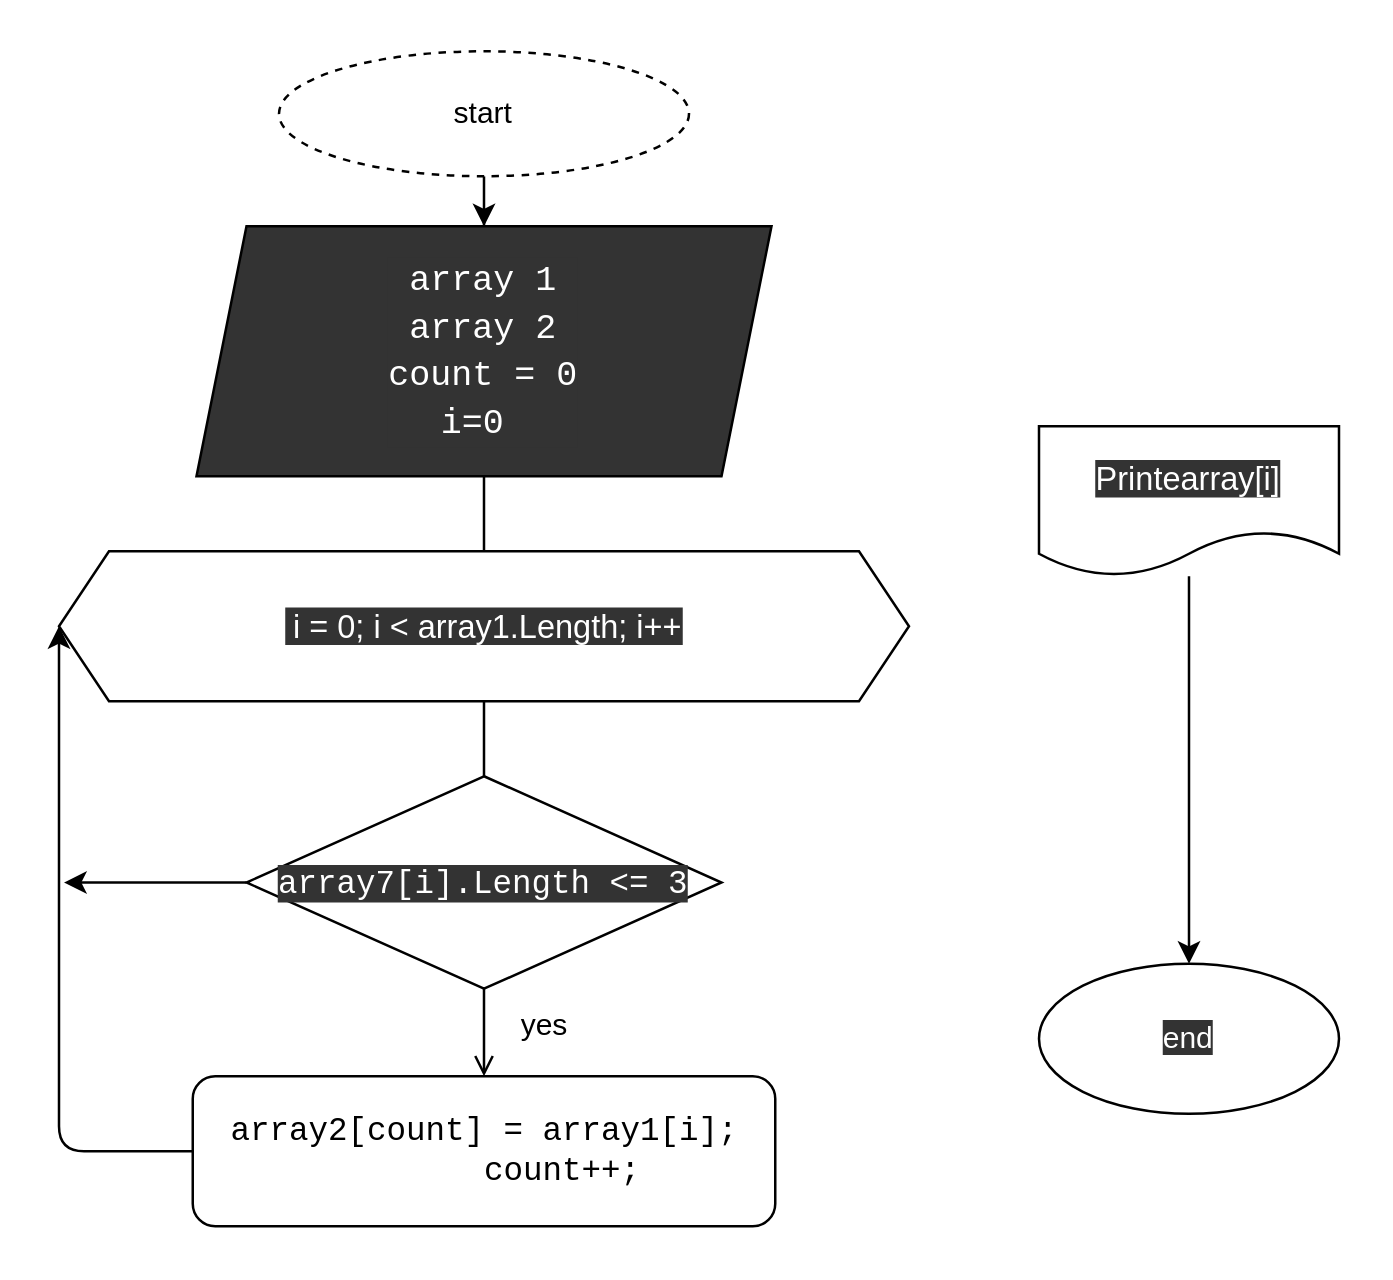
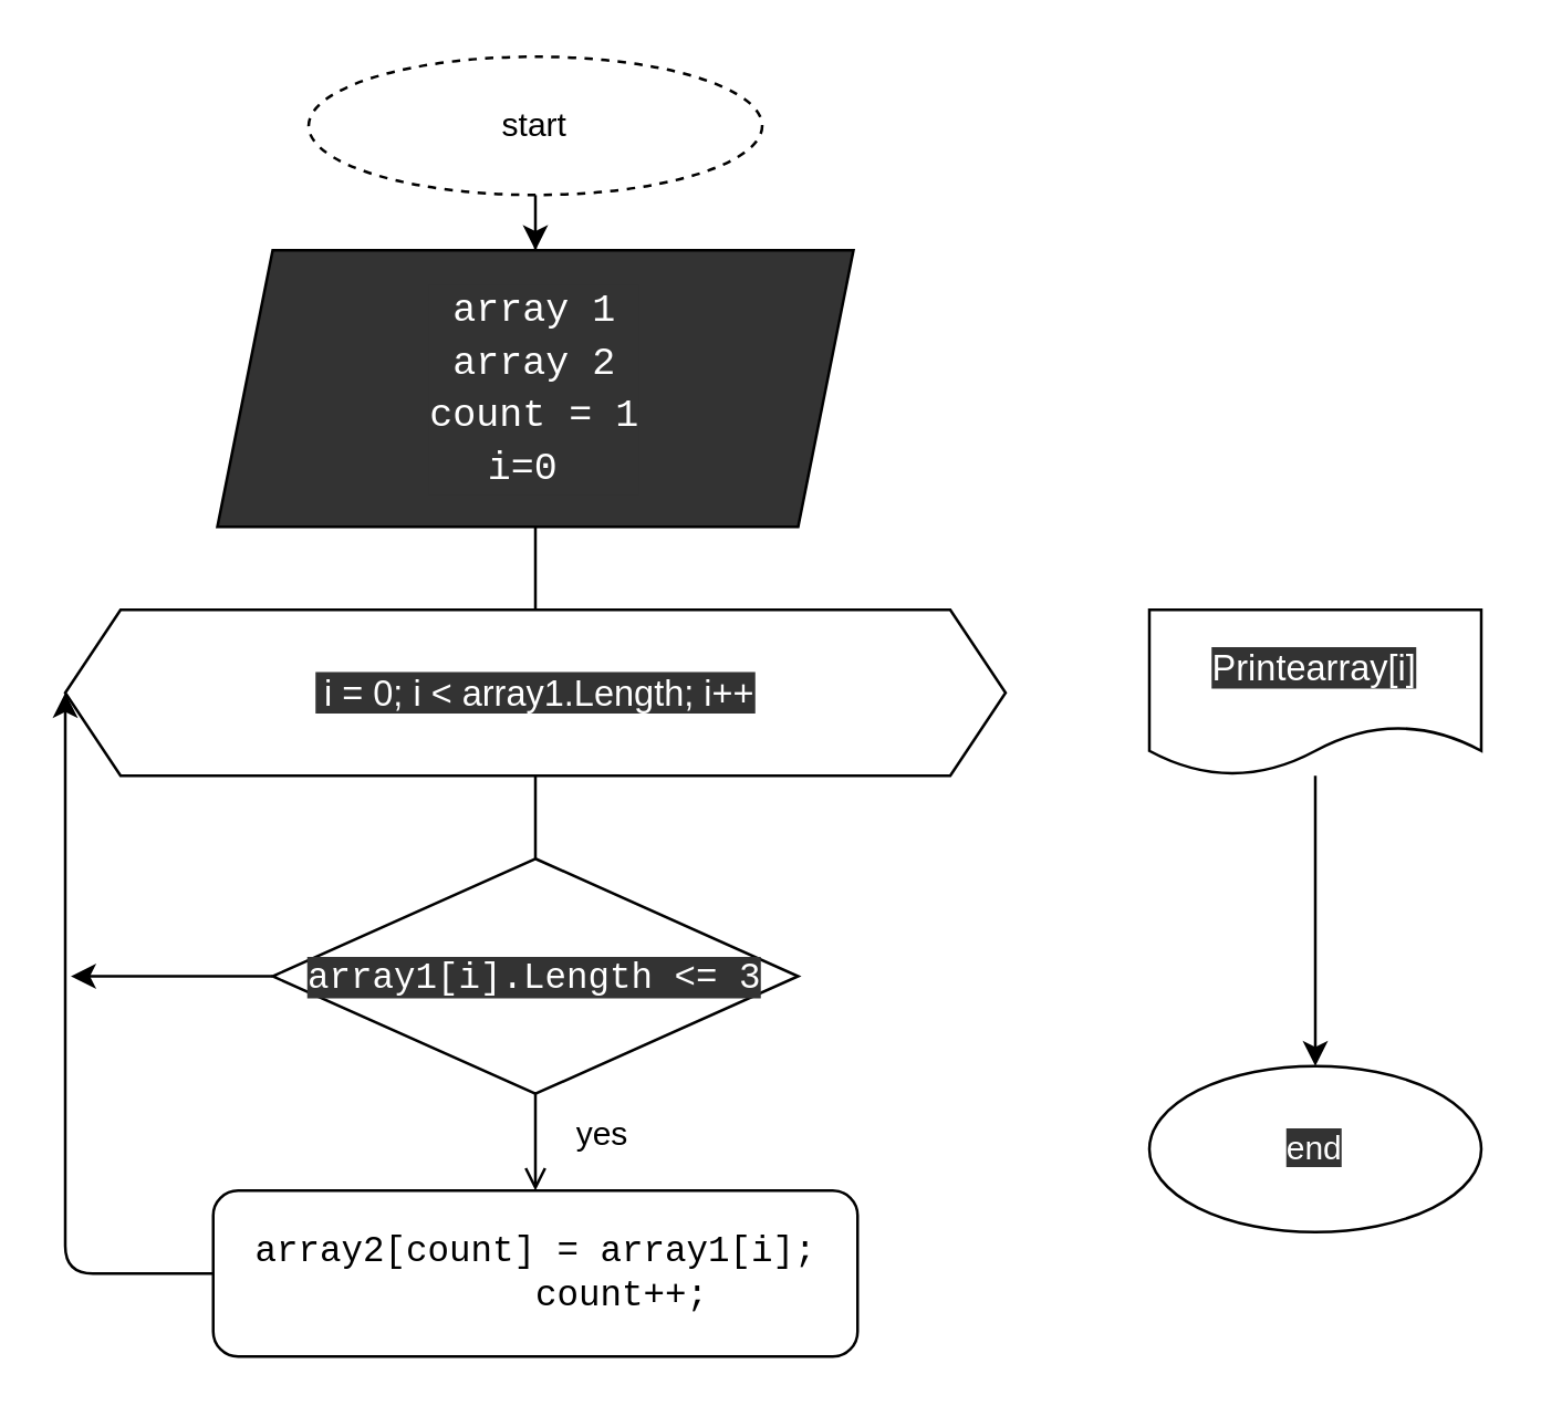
- <mxCell id="4" value="&lt;font style=&quot;vertical-align: inherit&quot;&gt;&lt;font style=&quot;vertical-align: inherit&quot; color=&quot;#ffffff&quot;&gt;&lt;div style=&quot;font-family: &amp;#34;consolas&amp;#34; , &amp;#34;courier new&amp;#34; , monospace ; font-size: 14px ; line-height: 19px ; background-color: rgb(51 , 51 , 51)&quot;&gt;&lt;div&gt;array 1&lt;/div&gt;&lt;div&gt;array 2&lt;/div&gt;&lt;div&gt;count = 0&lt;/div&gt;&lt;div&gt;i=0&amp;nbsp;&lt;/div&gt;&lt;/div&gt;&lt;/font&gt;&lt;/font&gt;" style="shape=parallelogram;perimeter=parallelogramPerimeter;whiteSpace=wrap;html=1;fixedSize=1;fillColor=#333333;" parent="1" vertex="1"><mxGeometry x="78" y="90" width="230" height="100" as="geometry" /></mxCell>
+ <mxCell id="4" value="&lt;font style=&quot;vertical-align: inherit&quot;&gt;&lt;font style=&quot;vertical-align: inherit&quot; color=&quot;#ffffff&quot;&gt;&lt;div style=&quot;font-family: &amp;#34;consolas&amp;#34; , &amp;#34;courier new&amp;#34; , monospace ; font-size: 14px ; line-height: 19px ; background-color: rgb(51 , 51 , 51)&quot;&gt;&lt;div&gt;array 1&lt;/div&gt;&lt;div&gt;array 2&lt;/div&gt;&lt;div&gt;count = 1&lt;/div&gt;&lt;div&gt;i=0&amp;nbsp;&lt;/div&gt;&lt;/div&gt;&lt;/font&gt;&lt;/font&gt;" style="shape=parallelogram;perimeter=parallelogramPerimeter;whiteSpace=wrap;html=1;fixedSize=1;fillColor=#333333;" parent="1" vertex="1"><mxGeometry x="78" y="90" width="230" height="100" as="geometry" /></mxCell>
- <mxCell id="13" value="&lt;font style=&quot;font-size: 13px ; background-color: rgb(51 , 51 , 51)&quot; color=&quot;#ffffff&quot;&gt;Printеarray[i]&lt;/font&gt;" style="shape=document;whiteSpace=wrap;html=1;boundedLbl=1;fontColor=#000000;labelBackgroundColor=#FFFFFF;" parent="1" vertex="1"><mxGeometry x="415" y="170" width="120" height="60" as="geometry" /></mxCell>
+ <mxCell id="13" value="&lt;font style=&quot;font-size: 13px ; background-color: rgb(51 , 51 , 51)&quot; color=&quot;#ffffff&quot;&gt;Printеarray[i]&lt;/font&gt;" style="shape=document;whiteSpace=wrap;html=1;boundedLbl=1;fontColor=#000000;labelBackgroundColor=#FFFFFF;" parent="1" vertex="1"><mxGeometry x="415" y="220" width="120" height="60" as="geometry" /></mxCell>
- <mxCell id="8" value="&lt;font size=&quot;1&quot; face=&quot;consolas, courier new, monospace&quot; color=&quot;#ffffff&quot;&gt;&lt;span style=&quot;font-size: 13px ; background-color: rgb(51 , 51 , 51)&quot;&gt;array7[i].Length &amp;lt;= 3&lt;/span&gt;&lt;/font&gt;" style="rhombus;whiteSpace=wrap;html=1;" parent="1" vertex="1"><mxGeometry x="98" y="310" width="190" height="85" as="geometry" /></mxCell>
+ <mxCell id="8" value="&lt;font size=&quot;1&quot; face=&quot;consolas, courier new, monospace&quot; color=&quot;#ffffff&quot;&gt;&lt;span style=&quot;font-size: 13px ; background-color: rgb(51 , 51 , 51)&quot;&gt;array1[i].Length &amp;lt;= 3&lt;/span&gt;&lt;/font&gt;" style="rhombus;whiteSpace=wrap;html=1;" parent="1" vertex="1"><mxGeometry x="98" y="310" width="190" height="85" as="geometry" /></mxCell>
